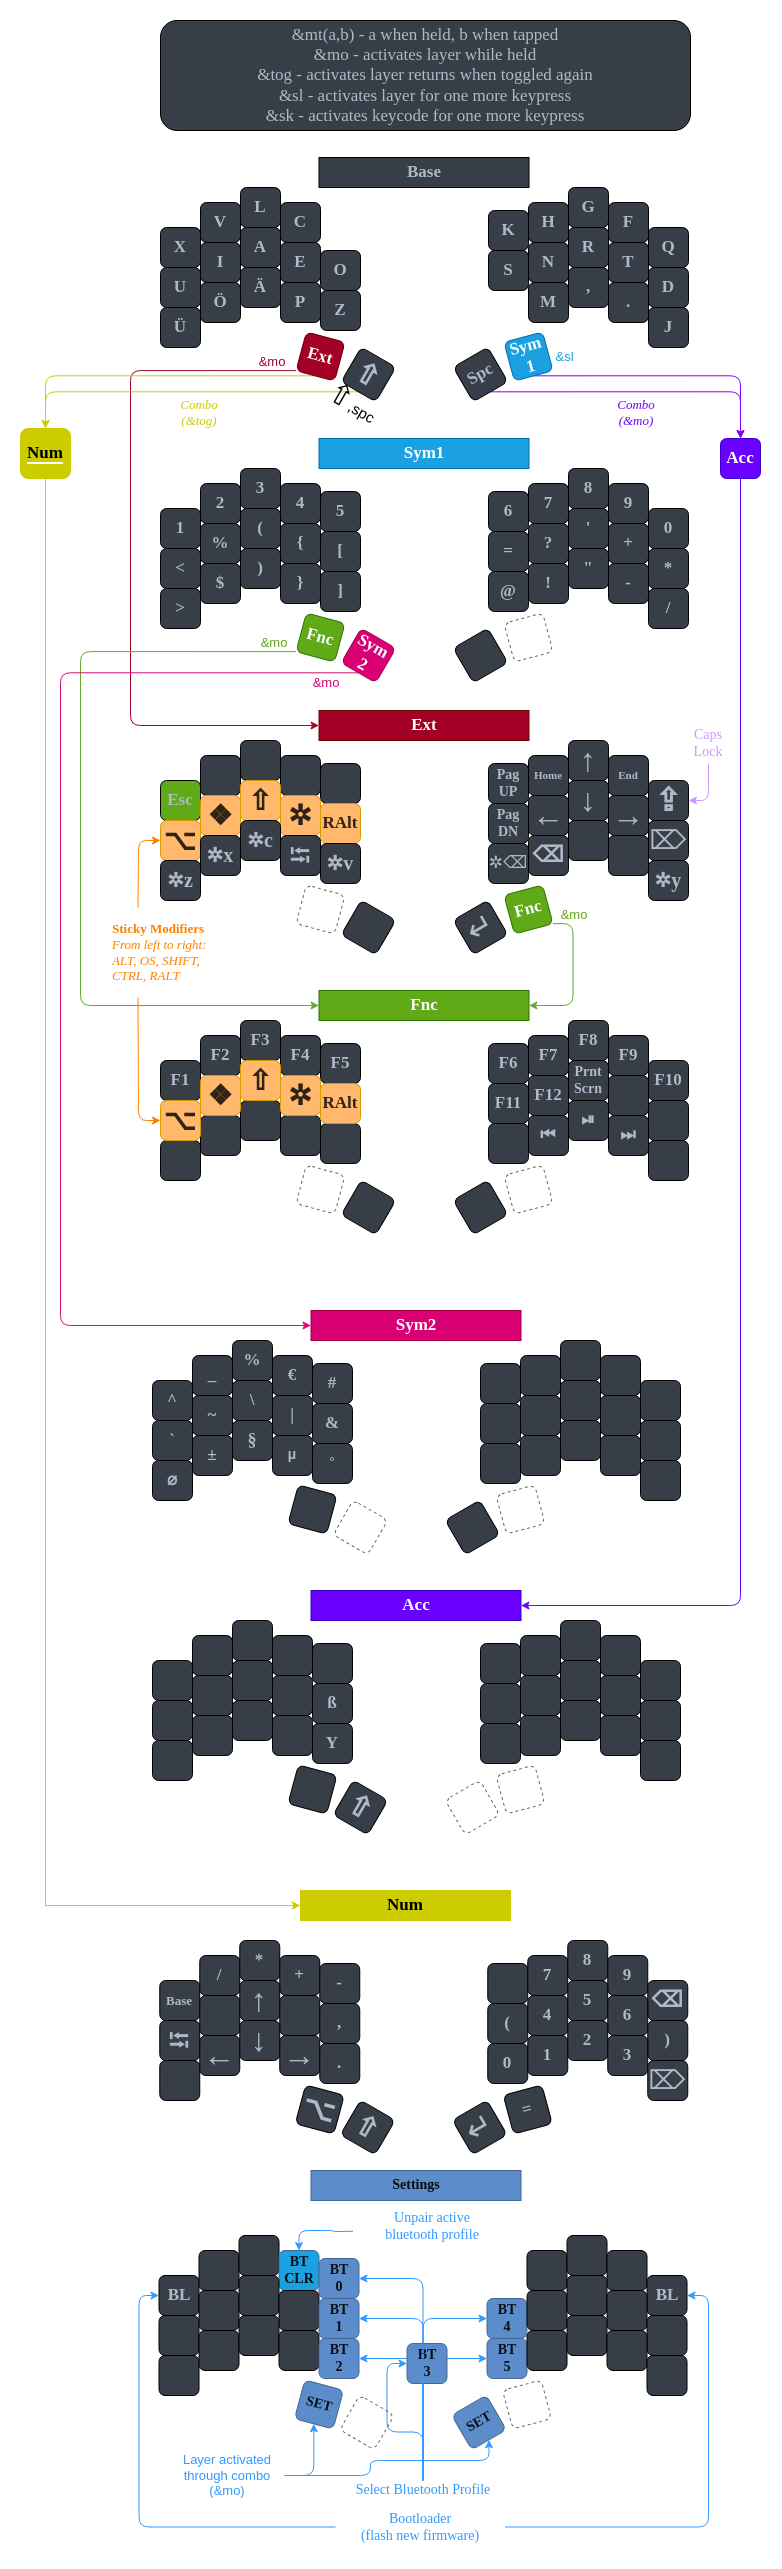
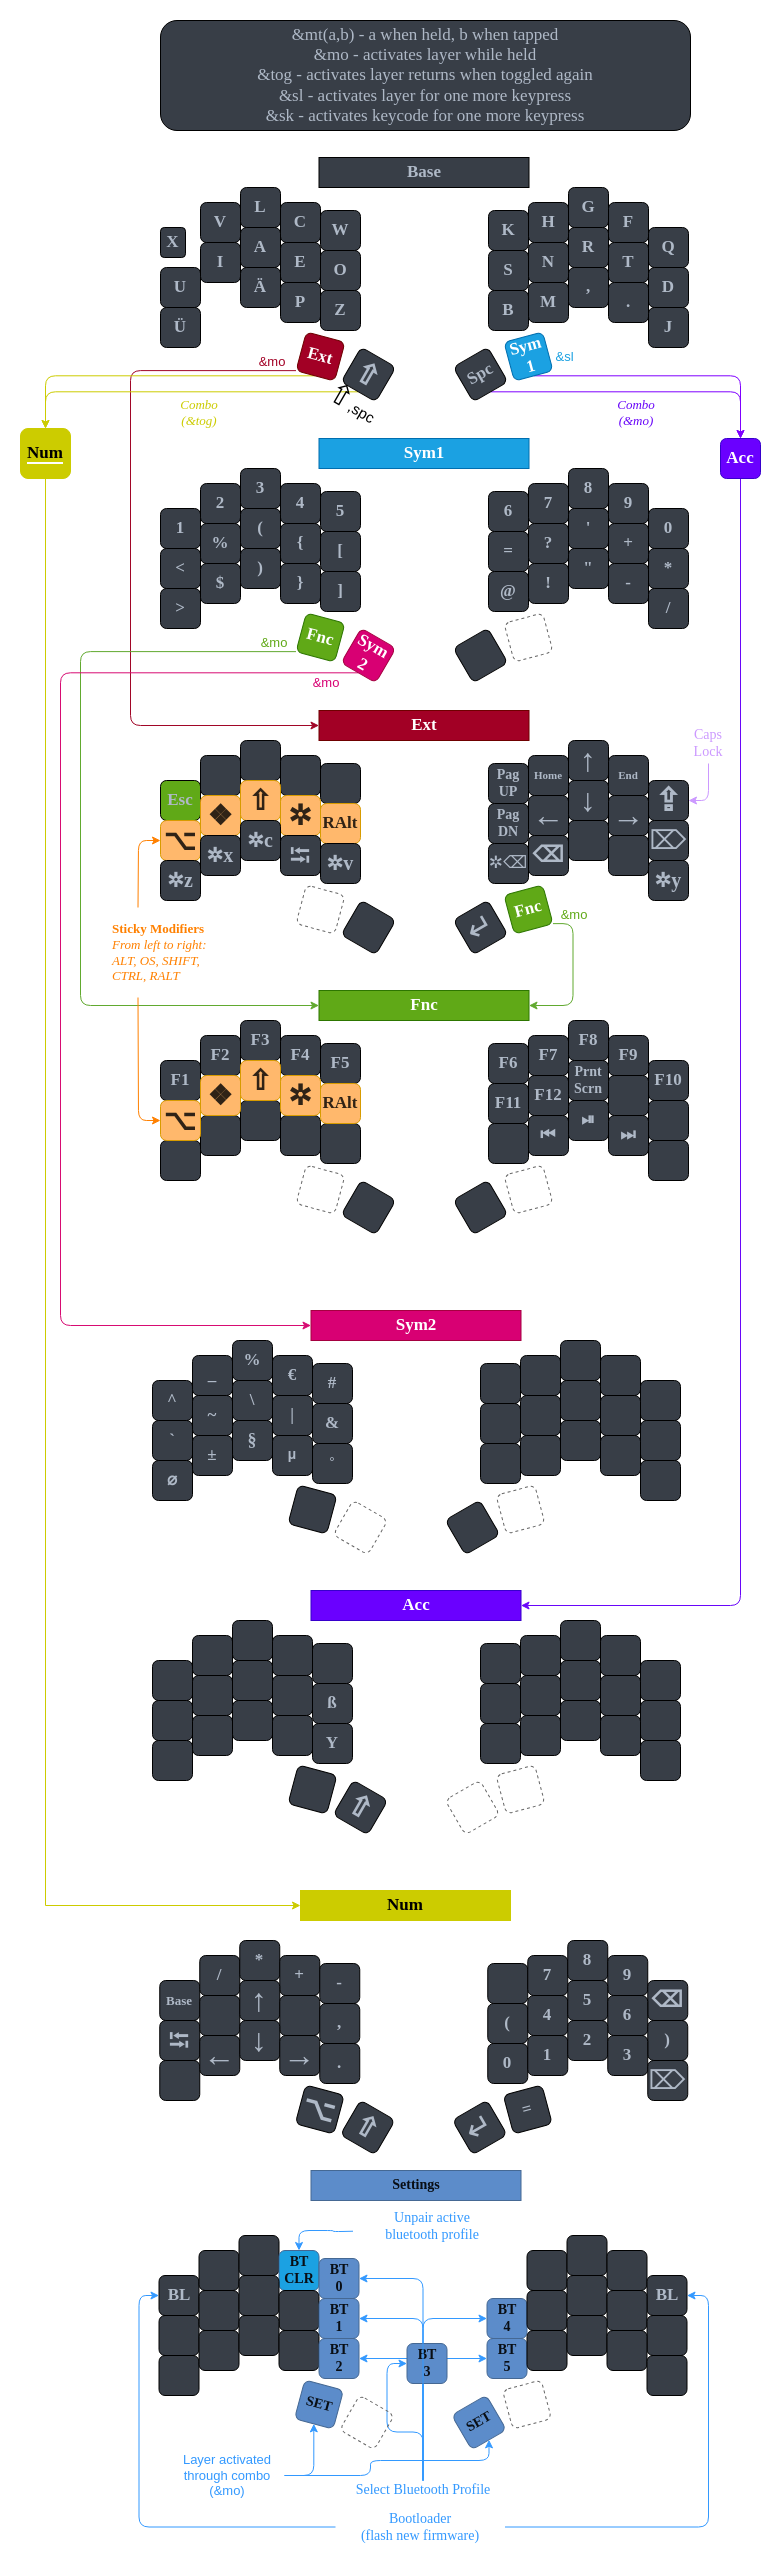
+ <mxCell id="6" value="W" style="whiteSpace=wrap;html=1;aspect=fixed;fontSize=17;fontFamily=Verdana;fontStyle=1;fontColor=#AFB9C7;fillColor=#383E47;rounded=1;" parent="1" vertex="1"><mxGeometry x="320" y="210" width="40" height="40" as="geometry" /></mxCell>
- <mxCell id="2" value="X" style="whiteSpace=wrap;html=1;aspect=fixed;fontSize=17;fontFamily=Verdana;fontStyle=1;fontColor=#AFB9C7;fillColor=#383E47;rounded=1;" parent="1" vertex="1"><mxGeometry x="160" y="227" width="40" height="40" as="geometry" /></mxCell>
+ <mxCell id="2" value="X" style="whiteSpace=wrap;html=1;aspect=fixed;fontSize=17;fontFamily=Verdana;fontStyle=1;fontColor=#AFB9C7;fillColor=#383E47;rounded=1;" parent="1" vertex="1"><mxGeometry x="160" y="227" width="25" height="30" as="geometry" /></mxCell>
- <mxCell id="13" value="Ö" style="whiteSpace=wrap;html=1;aspect=fixed;fontSize=17;fontFamily=Verdana;fontStyle=1;fontColor=#AFB9C7;fillColor=#383E47;rounded=1;" parent="1" vertex="1"><mxGeometry x="200" y="282" width="40" height="40" as="geometry" /></mxCell>
+ <mxCell id="32" value="B" style="whiteSpace=wrap;html=1;aspect=fixed;fontSize=17;fontFamily=Verdana;fontStyle=1;fontColor=#AFB9C7;fillColor=#383E47;rounded=1;" parent="1" vertex="1"><mxGeometry x="488" y="290" width="40" height="40" as="geometry" /></mxCell>
